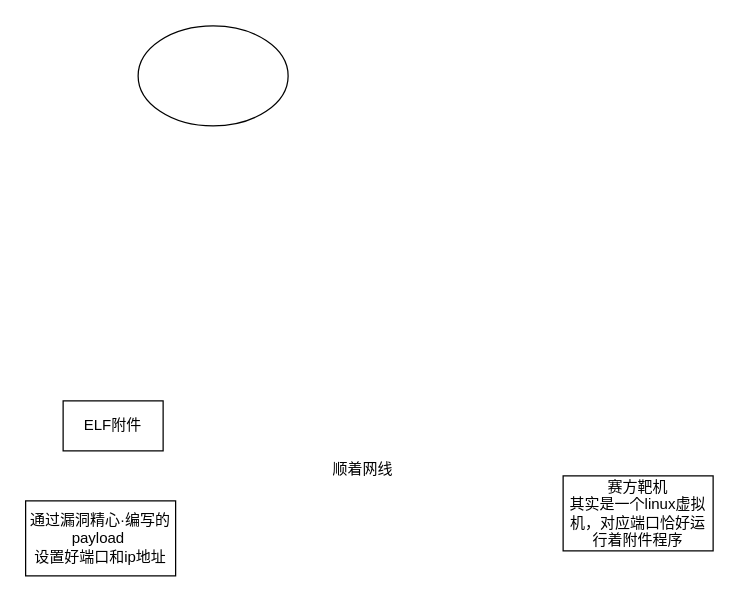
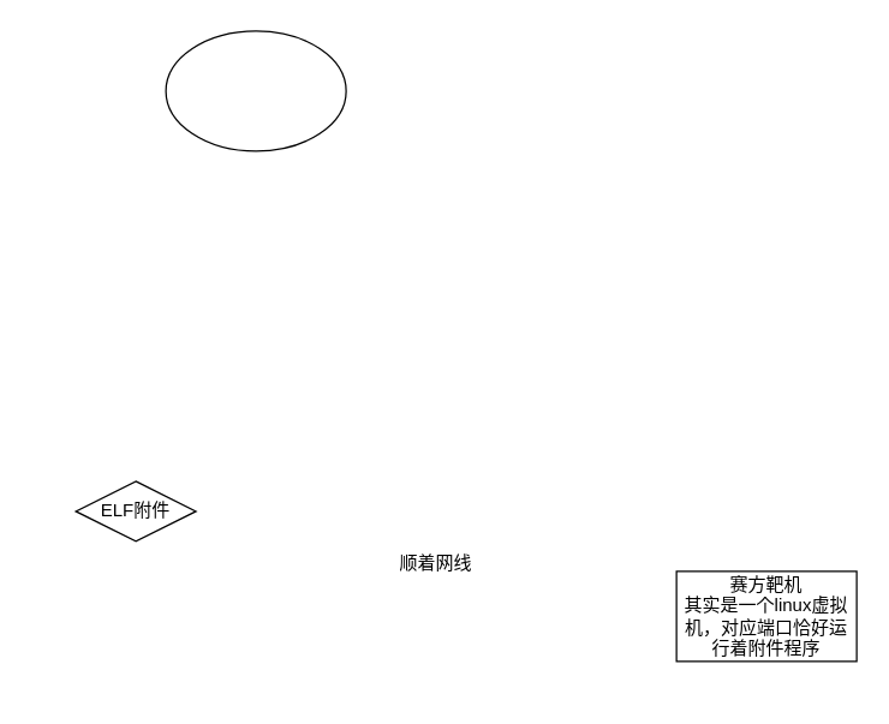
- <mxCell id="2" value="ELF附件" style="rounded=0;whiteSpace=wrap;html=1;" vertex="1" parent="1"><mxGeometry x="50" y="320" width="80" height="40" as="geometry" /></mxCell>
+ <mxCell id="2" value="ELF附件" style="rhombus;whiteSpace=wrap;html=1;" vertex="1" parent="1"><mxGeometry x="50" y="320" width="80" height="40" as="geometry" /></mxCell>
- <mxCell id="4" value="通过漏洞精心·编写的payload&amp;nbsp;&lt;div&gt;设置好端口和ip地址&lt;/div&gt;" style="rounded=0;whiteSpace=wrap;html=1;" vertex="1" parent="1"><mxGeometry x="20" y="400" width="120" height="60" as="geometry" /></mxCell>
